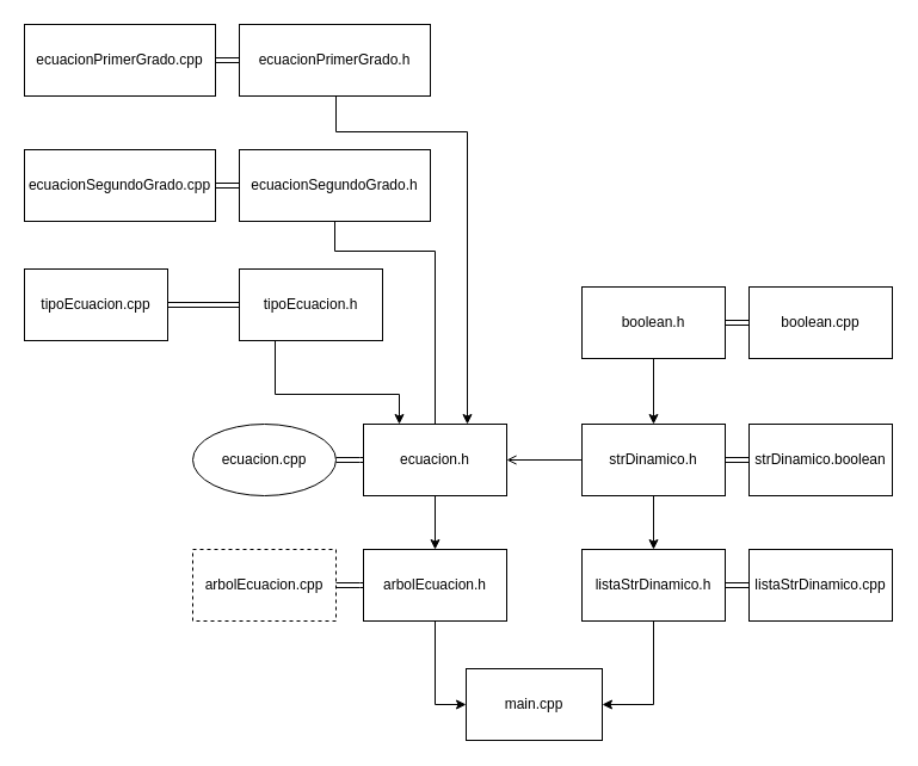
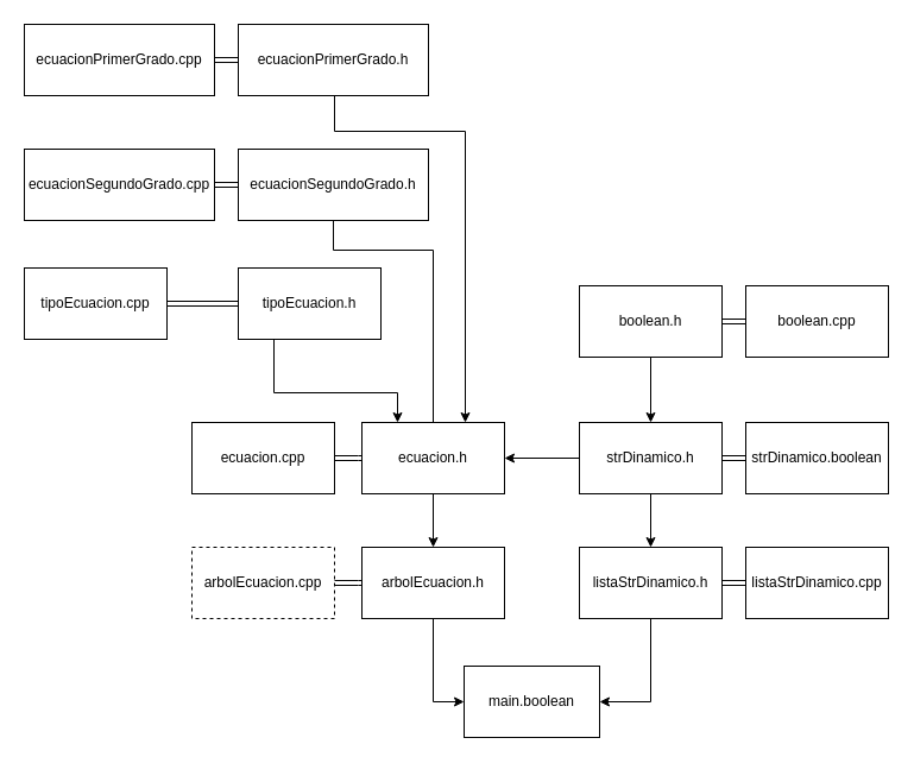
- <mxCell id="2" value="ecuacion.cpp" style="ellipse;whiteSpace=wrap;html=1;" parent="1" vertex="1"><mxGeometry x="161" y="355" width="120" height="60" as="geometry" /></mxCell>
+ <mxCell id="2" value="ecuacion.cpp" style="rounded=0;whiteSpace=wrap;html=1;" parent="1" vertex="1"><mxGeometry x="161" y="355" width="120" height="60" as="geometry" /></mxCell>
- <mxCell id="20" style="edgeStyle=orthogonalEdgeStyle;rounded=0;orthogonalLoop=1;jettySize=auto;html=1;exitX=0;exitY=0.5;exitDx=0;exitDy=0;entryX=1;entryY=0.5;entryDx=0;entryDy=0;endArrow=open;" parent="1" source="21" target="5" edge="1"><mxGeometry relative="1" as="geometry" /></mxCell>
+ <mxCell id="20" style="edgeStyle=orthogonalEdgeStyle;rounded=0;orthogonalLoop=1;jettySize=auto;html=1;exitX=0;exitY=0.5;exitDx=0;exitDy=0;entryX=1;entryY=0.5;entryDx=0;entryDy=0;" parent="1" source="21" target="5" edge="1"><mxGeometry relative="1" as="geometry" /></mxCell>
- <mxCell id="34" value="main.cpp" style="rounded=0;whiteSpace=wrap;html=1;" parent="1" vertex="1"><mxGeometry x="390" y="560" width="114" height="60" as="geometry" /></mxCell>
+ <mxCell id="34" value="main.boolean" style="rounded=0;whiteSpace=wrap;html=1;" parent="1" vertex="1"><mxGeometry x="390" y="560" width="114" height="60" as="geometry" /></mxCell>
